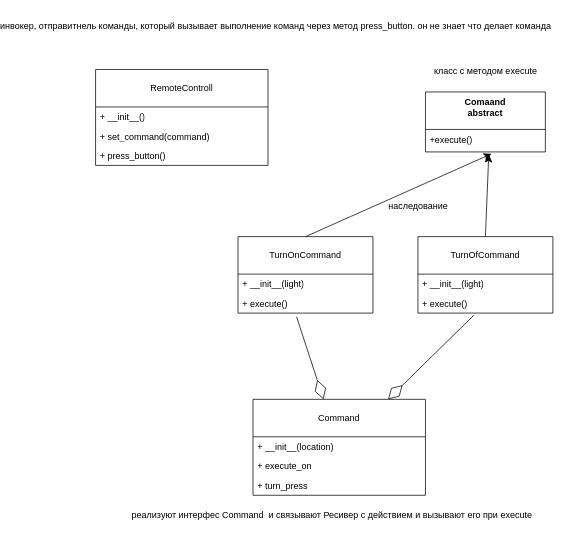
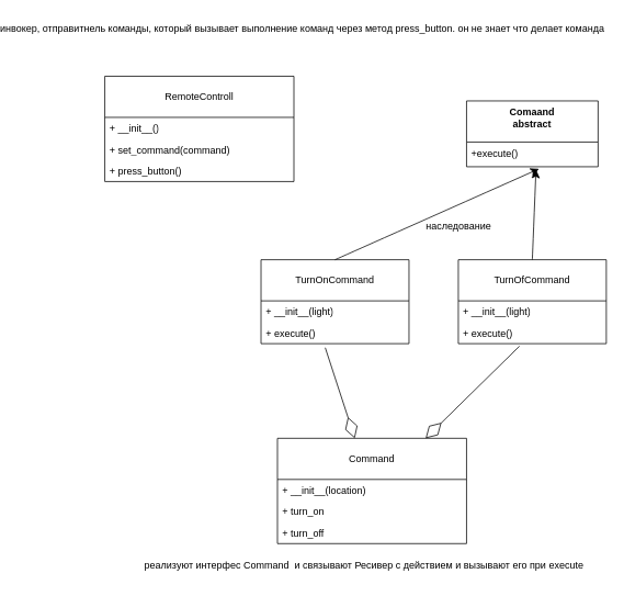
- <mxCell id="19" value="класс с методом execute" style="text;html=1;align=center;verticalAlign=middle;resizable=0;points=[];autosize=1;strokeColor=none;fillColor=none;" vertex="1" parent="1"><mxGeometry x="565" y="80" width="140" height="30" as="geometry" /></mxCell>
- <mxCell id="6" value="+ execute_on&amp;nbsp;" style="text;strokeColor=none;fillColor=none;align=left;verticalAlign=top;spacingLeft=4;spacingRight=4;overflow=hidden;rotatable=0;points=[[0,0.5],[1,0.5]];portConstraint=eastwest;whiteSpace=wrap;html=1;" vertex="1" parent="4"><mxGeometry y="76" width="230" height="26" as="geometry" /></mxCell>
+ <mxCell id="6" value="+ turn_on&amp;nbsp;" style="text;strokeColor=none;fillColor=none;align=left;verticalAlign=top;spacingLeft=4;spacingRight=4;overflow=hidden;rotatable=0;points=[[0,0.5],[1,0.5]];portConstraint=eastwest;whiteSpace=wrap;html=1;" vertex="1" parent="4"><mxGeometry y="76" width="230" height="26" as="geometry" /></mxCell>
- <mxCell id="7" value="+ turn_press&amp;nbsp;" style="text;strokeColor=none;fillColor=none;align=left;verticalAlign=top;spacingLeft=4;spacingRight=4;overflow=hidden;rotatable=0;points=[[0,0.5],[1,0.5]];portConstraint=eastwest;whiteSpace=wrap;html=1;" vertex="1" parent="4"><mxGeometry y="102" width="230" height="26" as="geometry" /></mxCell>
+ <mxCell id="7" value="+ turn_off&amp;nbsp;" style="text;strokeColor=none;fillColor=none;align=left;verticalAlign=top;spacingLeft=4;spacingRight=4;overflow=hidden;rotatable=0;points=[[0,0.5],[1,0.5]];portConstraint=eastwest;whiteSpace=wrap;html=1;" vertex="1" parent="4"><mxGeometry y="102" width="230" height="26" as="geometry" /></mxCell>
